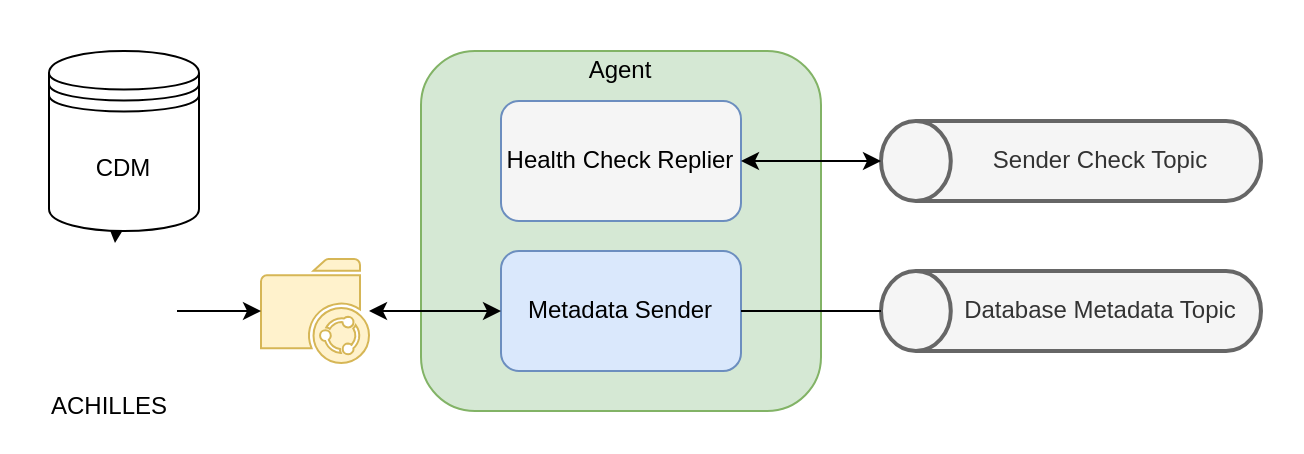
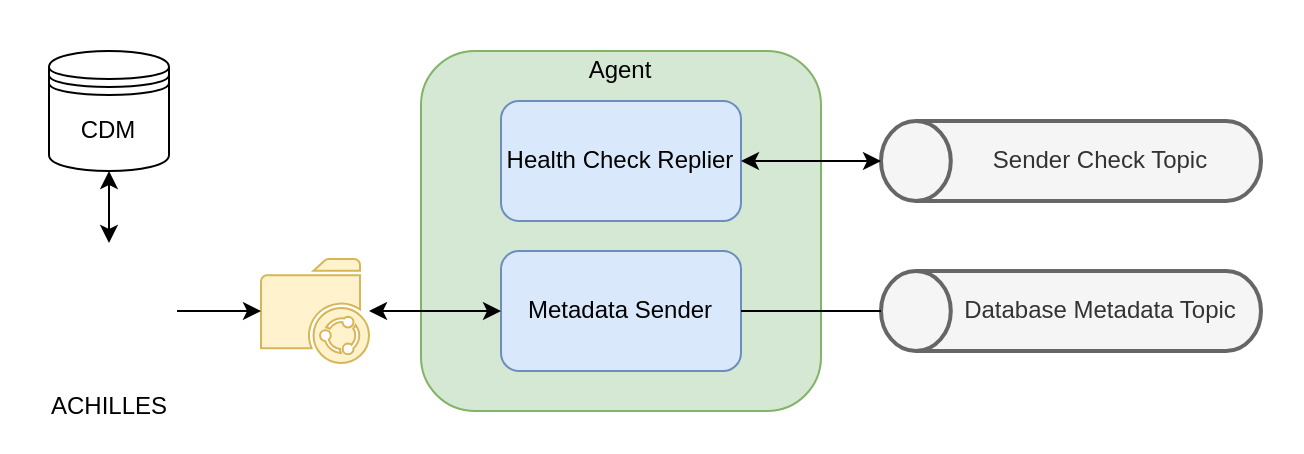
- <mxCell id="15" value="CDM" style="shape=datastore;whiteSpace=wrap;html=1;rounded=1;" parent="1" vertex="1"><mxGeometry x="24" y="25" width="75" height="90" as="geometry" /></mxCell>
+ <mxCell id="15" value="CDM" style="shape=datastore;whiteSpace=wrap;html=1;rounded=1;" parent="1" vertex="1"><mxGeometry x="24" y="25" width="60" height="60" as="geometry" /></mxCell>
- <mxCell id="4" value="Health Check Replier" style="rounded=1;whiteSpace=wrap;html=1;fillColor=#f5f5f5;strokeColor=#6c8ebf;" parent="1" vertex="1"><mxGeometry x="250" y="50" width="120" height="60" as="geometry" /></mxCell>
+ <mxCell id="4" value="Health Check Replier" style="rounded=1;whiteSpace=wrap;html=1;fillColor=#dae8fc;strokeColor=#6c8ebf;" parent="1" vertex="1"><mxGeometry x="250" y="50" width="120" height="60" as="geometry" /></mxCell>
